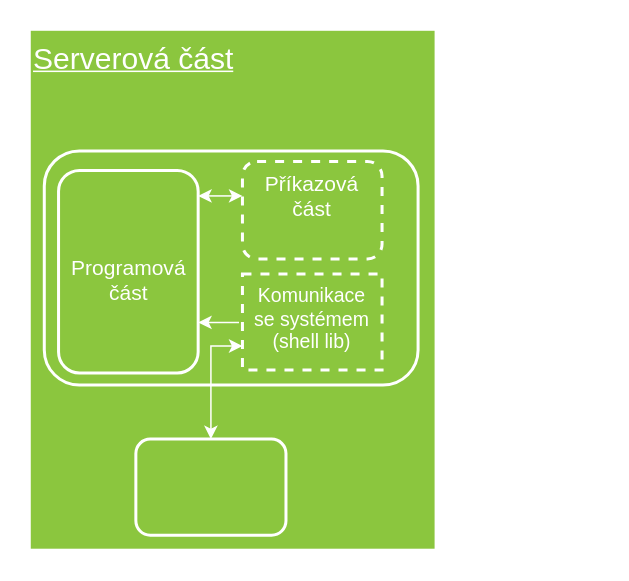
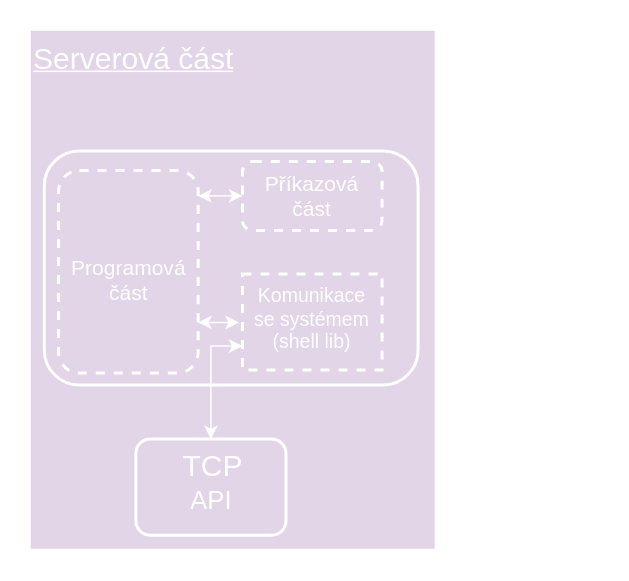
- <mxCell id="13" value="&lt;div style=&quot;font-size: 14px&quot;&gt;&lt;font style=&quot;font-size: 14px&quot;&gt;Příkazová&lt;/font&gt;&lt;/div&gt;&lt;div style=&quot;font-size: 14px&quot;&gt;&lt;font style=&quot;font-size: 14px&quot;&gt;část&lt;br&gt;&lt;/font&gt;&lt;/div&gt;" style="rounded=1;whiteSpace=wrap;html=1;shadow=0;strokeWidth=2;fillColor=none;fontSize=11;fontColor=#FFFFFF;align=center;strokeColor=#FFFFFF;dashed=1;verticalAlign=top;" vertex="1" parent="1"><mxGeometry x="161" y="107" width="93" height="65" as="geometry" /></mxCell>
+ <mxCell id="13" value="&lt;div style=&quot;font-size: 14px&quot;&gt;&lt;font style=&quot;font-size: 14px&quot;&gt;Příkazová&lt;/font&gt;&lt;/div&gt;&lt;div style=&quot;font-size: 14px&quot;&gt;&lt;font style=&quot;font-size: 14px&quot;&gt;část&lt;br&gt;&lt;/font&gt;&lt;/div&gt;" style="rounded=1;whiteSpace=wrap;html=1;shadow=0;strokeWidth=2;fillColor=none;fontSize=11;fontColor=#FFFFFF;align=center;strokeColor=#FFFFFF;dashed=1;verticalAlign=top;" vertex="1" parent="1"><mxGeometry x="161" y="107" width="93" height="46" as="geometry" /></mxCell>
- <mxCell id="11" value="&lt;div style=&quot;font-size: 14px&quot;&gt;&lt;font style=&quot;font-size: 14px&quot;&gt;&lt;br&gt;&lt;/font&gt;&lt;/div&gt;&lt;div style=&quot;font-size: 14px&quot;&gt;&lt;font style=&quot;font-size: 14px&quot;&gt;&lt;br&gt;&lt;/font&gt;&lt;/div&gt;&lt;div style=&quot;font-size: 14px&quot;&gt;&lt;font style=&quot;font-size: 14px&quot;&gt;&lt;br&gt;&lt;/font&gt;&lt;/div&gt;&lt;div style=&quot;font-size: 14px&quot;&gt;&lt;font style=&quot;font-size: 14px&quot;&gt;Programová &lt;br&gt;&lt;/font&gt;&lt;/div&gt;&lt;div style=&quot;font-size: 14px&quot;&gt;&lt;font style=&quot;font-size: 14px&quot;&gt;část&lt;br&gt;&lt;/font&gt;&lt;/div&gt;" style="rounded=1;whiteSpace=wrap;html=1;shadow=0;strokeWidth=2;fillColor=none;fontSize=11;fontColor=#FFFFFF;align=center;strokeColor=#FFFFFF;dashed=0;verticalAlign=top;" vertex="1" parent="1"><mxGeometry x="38.5" y="113" width="93" height="135" as="geometry" /></mxCell>
+ <mxCell id="11" value="&lt;div style=&quot;font-size: 14px&quot;&gt;&lt;font style=&quot;font-size: 14px&quot;&gt;&lt;br&gt;&lt;/font&gt;&lt;/div&gt;&lt;div style=&quot;font-size: 14px&quot;&gt;&lt;font style=&quot;font-size: 14px&quot;&gt;&lt;br&gt;&lt;/font&gt;&lt;/div&gt;&lt;div style=&quot;font-size: 14px&quot;&gt;&lt;font style=&quot;font-size: 14px&quot;&gt;&lt;br&gt;&lt;/font&gt;&lt;/div&gt;&lt;div style=&quot;font-size: 14px&quot;&gt;&lt;font style=&quot;font-size: 14px&quot;&gt;Programová &lt;br&gt;&lt;/font&gt;&lt;/div&gt;&lt;div style=&quot;font-size: 14px&quot;&gt;&lt;font style=&quot;font-size: 14px&quot;&gt;část&lt;br&gt;&lt;/font&gt;&lt;/div&gt;" style="rounded=1;whiteSpace=wrap;html=1;shadow=0;strokeWidth=2;fillColor=none;fontSize=11;fontColor=#FFFFFF;align=center;strokeColor=#FFFFFF;dashed=1;verticalAlign=top;" vertex="1" parent="1"><mxGeometry x="38.5" y="113" width="93" height="135" as="geometry" /></mxCell>
- <mxCell id="2" value="&lt;font&gt;&lt;u&gt;&lt;font style=&quot;font-size: 20px&quot;&gt;Serverová část&lt;/font&gt;&lt;br&gt;&lt;/u&gt;&lt;/font&gt;" style="rounded=0;whiteSpace=wrap;html=1;shadow=0;strokeWidth=2;fillColor=#8BC63E;fontSize=12;fontColor=#FFFFFF;align=left;strokeColor=none;arcSize=6;verticalAlign=top;" parent="1" vertex="1"><mxGeometry x="20" y="20" width="269" height="345" as="geometry" /></mxCell>
+ <mxCell id="2" value="&lt;font&gt;&lt;u&gt;&lt;font style=&quot;font-size: 20px&quot;&gt;Serverová část&lt;/font&gt;&lt;br&gt;&lt;/u&gt;&lt;/font&gt;" style="rounded=0;whiteSpace=wrap;html=1;shadow=0;strokeWidth=2;fillColor=#e1d5e7;fontSize=12;fontColor=#FFFFFF;align=left;strokeColor=none;arcSize=6;verticalAlign=top;" parent="1" vertex="1"><mxGeometry x="20" y="20" width="269" height="345" as="geometry" /></mxCell>
- <mxCell id="10" style="edgeStyle=orthogonalEdgeStyle;rounded=0;orthogonalLoop=1;jettySize=auto;html=1;exitX=1;exitY=0.75;exitDx=0;exitDy=0;entryX=-0.025;entryY=0.51;entryDx=0;entryDy=0;entryPerimeter=0;startArrow=classic;startFill=1;strokeColor=#FFFFFF;endArrow=none;" edge="1" parent="1" source="11" target="14"><mxGeometry relative="1" as="geometry" /></mxCell>
+ <mxCell id="10" style="edgeStyle=orthogonalEdgeStyle;rounded=0;orthogonalLoop=1;jettySize=auto;html=1;exitX=1;exitY=0.75;exitDx=0;exitDy=0;entryX=-0.025;entryY=0.51;entryDx=0;entryDy=0;entryPerimeter=0;startArrow=classic;startFill=1;strokeColor=#FFFFFF;" edge="1" parent="1" source="11" target="14"><mxGeometry relative="1" as="geometry" /></mxCell>
+ <mxCell id="6" value="&lt;font style=&quot;font-size: 20px&quot; color=&quot;#ffffff&quot;&gt;TCP&lt;/font&gt;" style="text;html=1;resizable=0;autosize=1;align=center;verticalAlign=middle;points=[];fillColor=none;strokeColor=none;rounded=0;" parent="1" vertex="1"><mxGeometry x="116" y="298" width="50" height="21" as="geometry" /></mxCell>
+ <mxCell id="8" value="&lt;font style=&quot;font-size: 17px&quot; color=&quot;#ffffff&quot;&gt;API&lt;/font&gt;" style="text;html=1;resizable=0;autosize=1;align=center;verticalAlign=middle;points=[];fillColor=none;strokeColor=none;rounded=0;" parent="1" vertex="1"><mxGeometry x="120" y="324" width="40" height="20" as="geometry" /></mxCell>
